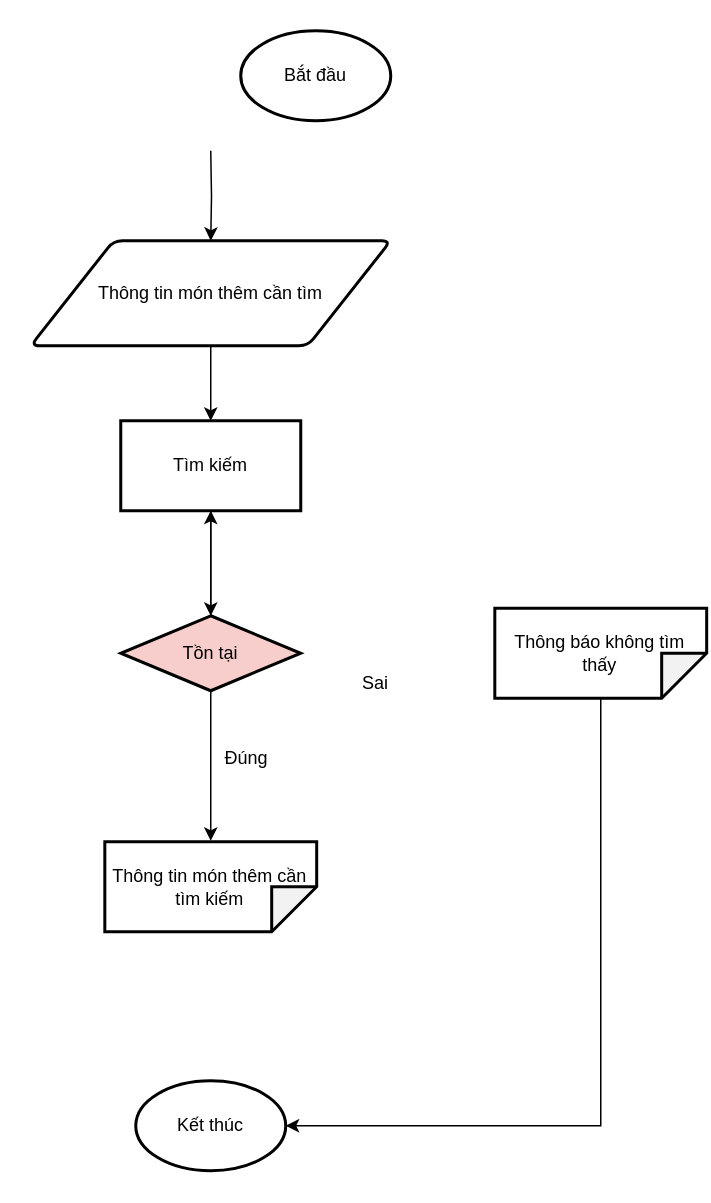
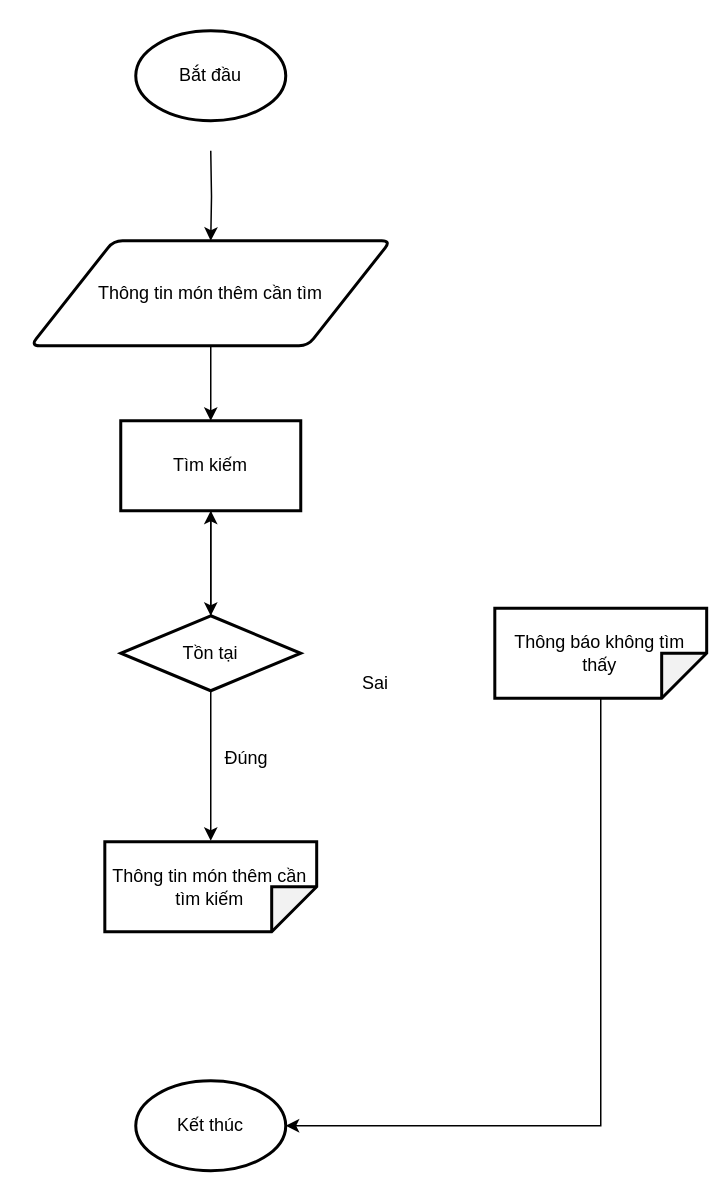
- <mxCell id="3" value="Bắt đầu" style="strokeWidth=2;html=1;shape=mxgraph.flowchart.start_1;whiteSpace=wrap;" parent="1" vertex="1"><mxGeometry x="160" y="20" width="100" height="60" as="geometry" /></mxCell>
+ <mxCell id="3" value="Bắt đầu" style="strokeWidth=2;html=1;shape=mxgraph.flowchart.start_1;whiteSpace=wrap;" parent="1" vertex="1"><mxGeometry x="90" y="20" width="100" height="60" as="geometry" /></mxCell>
- <mxCell id="10" value="Tồn tại" style="rhombus;whiteSpace=wrap;html=1;strokeWidth=2;fillColor=#f8cecc;" parent="1" vertex="1"><mxGeometry x="80" y="410" width="120" height="50" as="geometry" /></mxCell>
+ <mxCell id="10" value="Tồn tại" style="rhombus;whiteSpace=wrap;html=1;strokeWidth=2;" parent="1" vertex="1"><mxGeometry x="80" y="410" width="120" height="50" as="geometry" /></mxCell>
